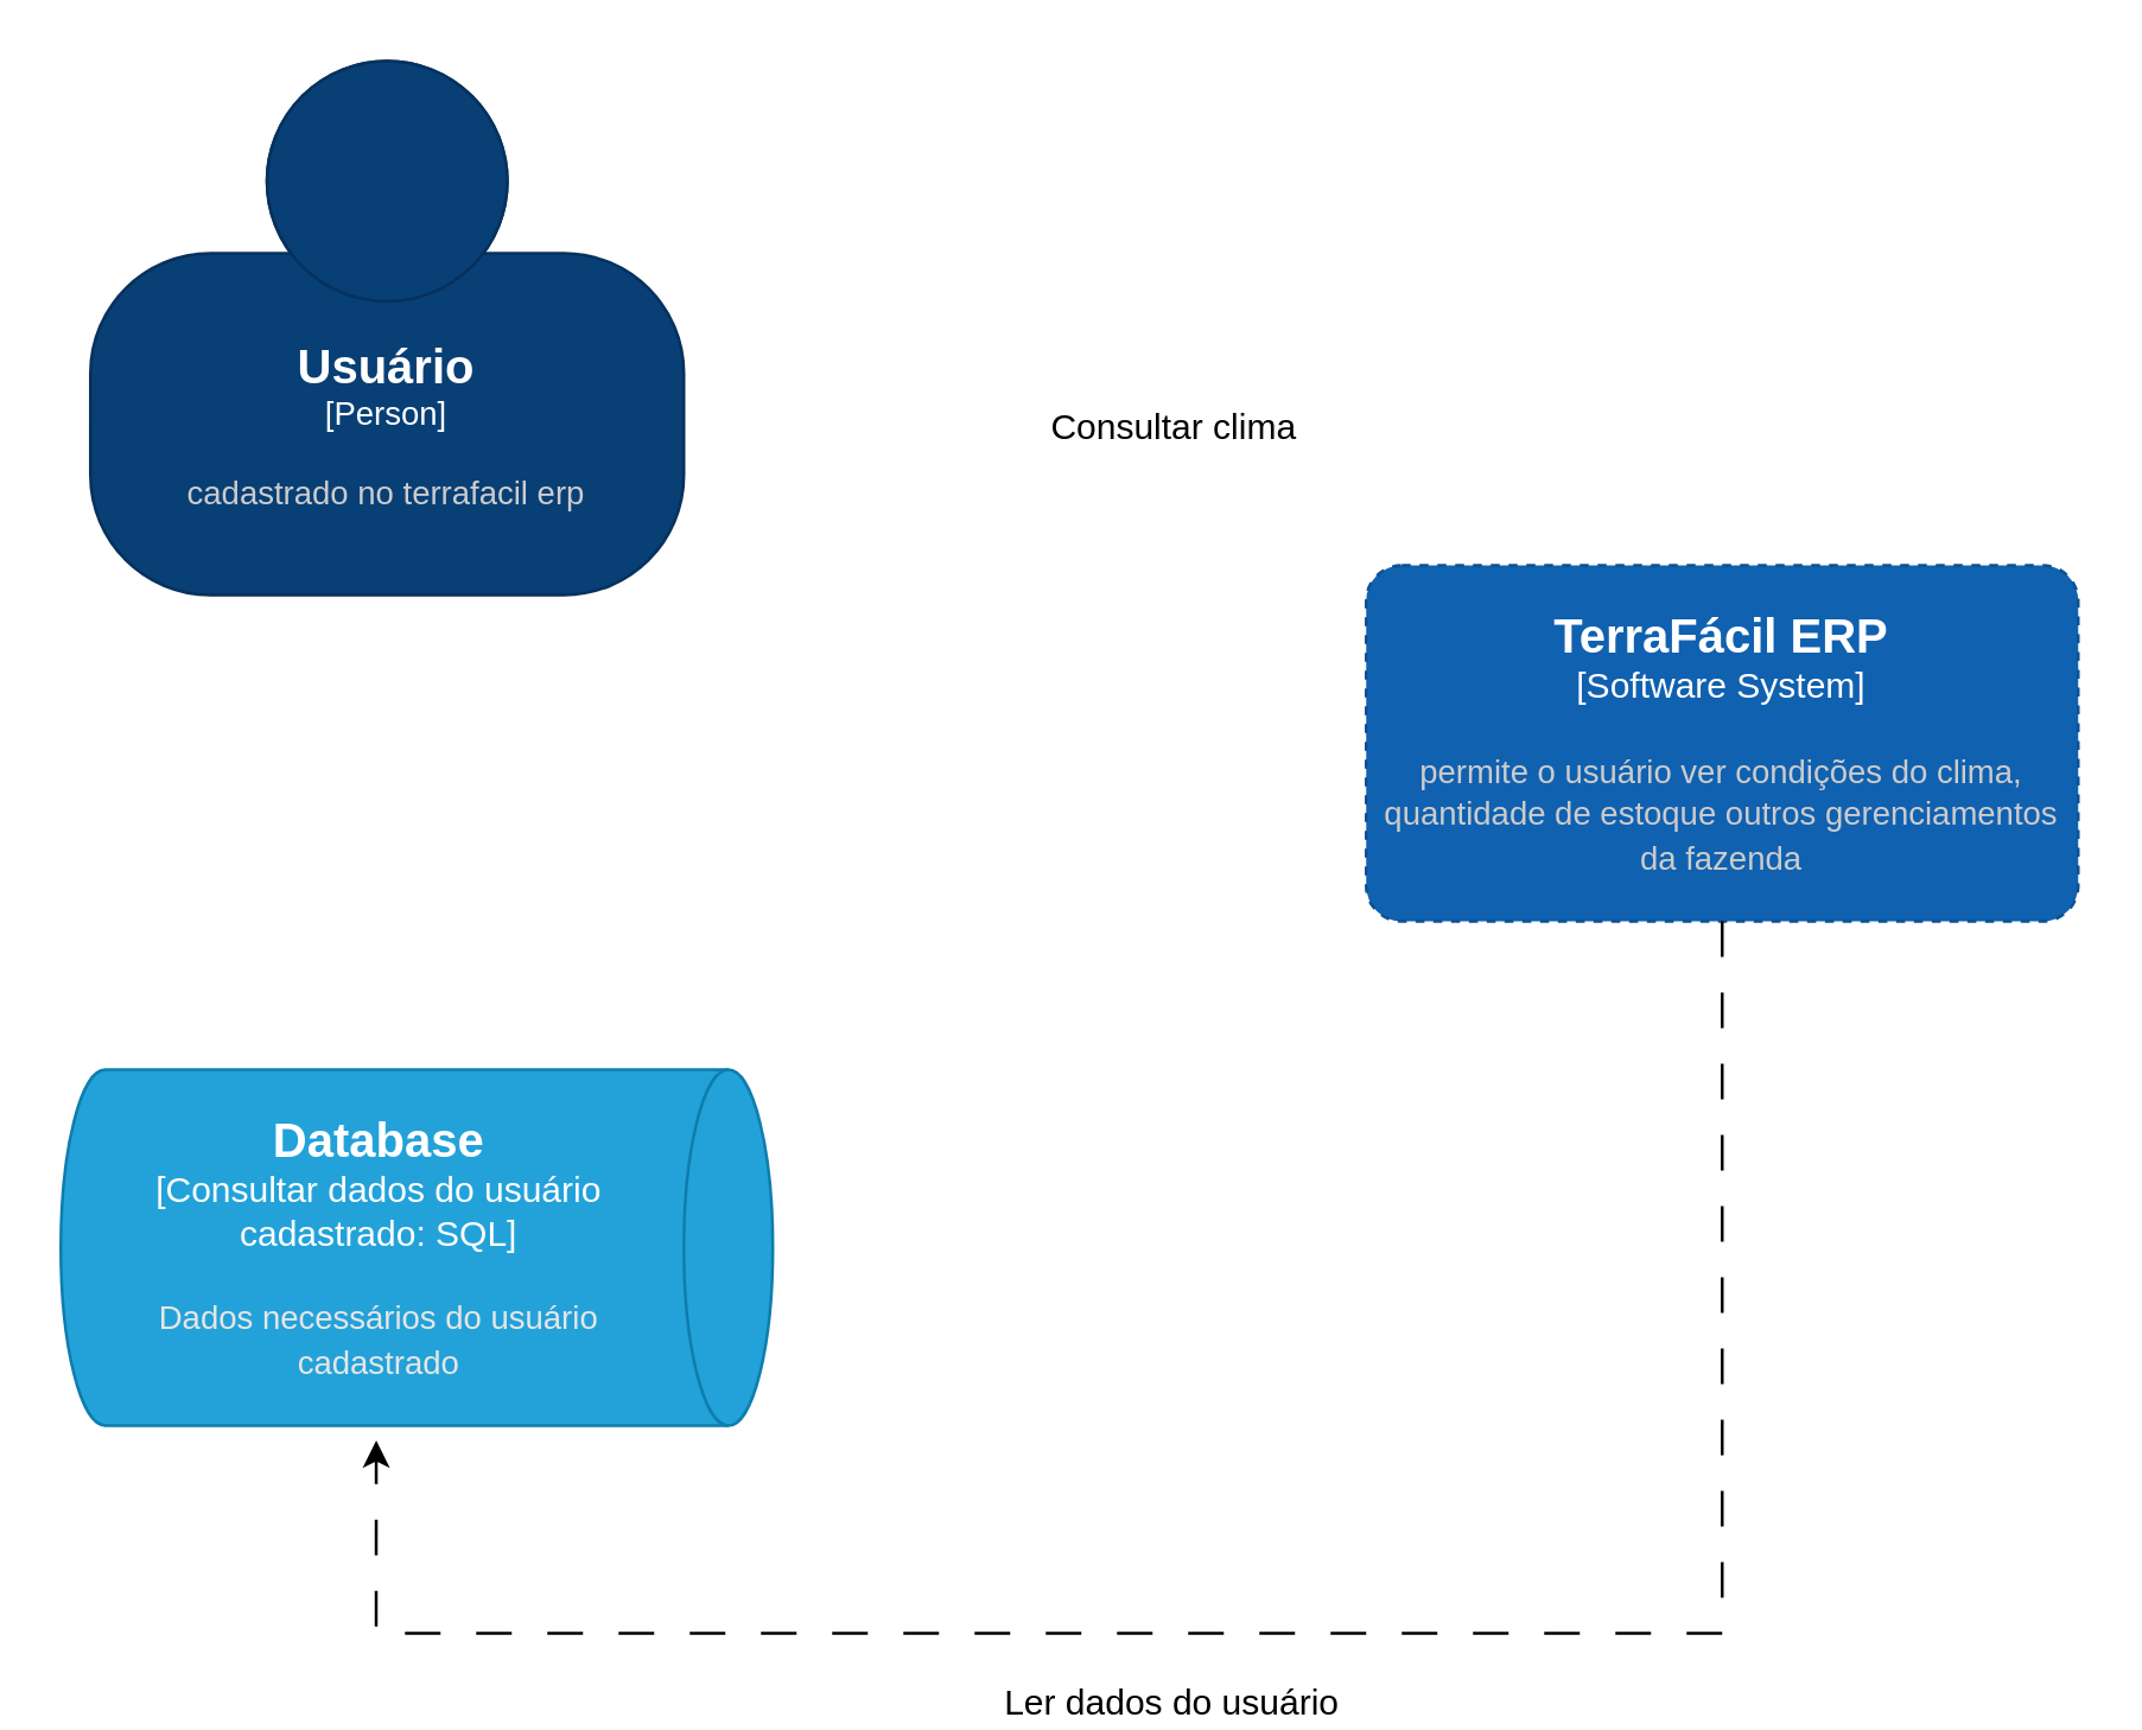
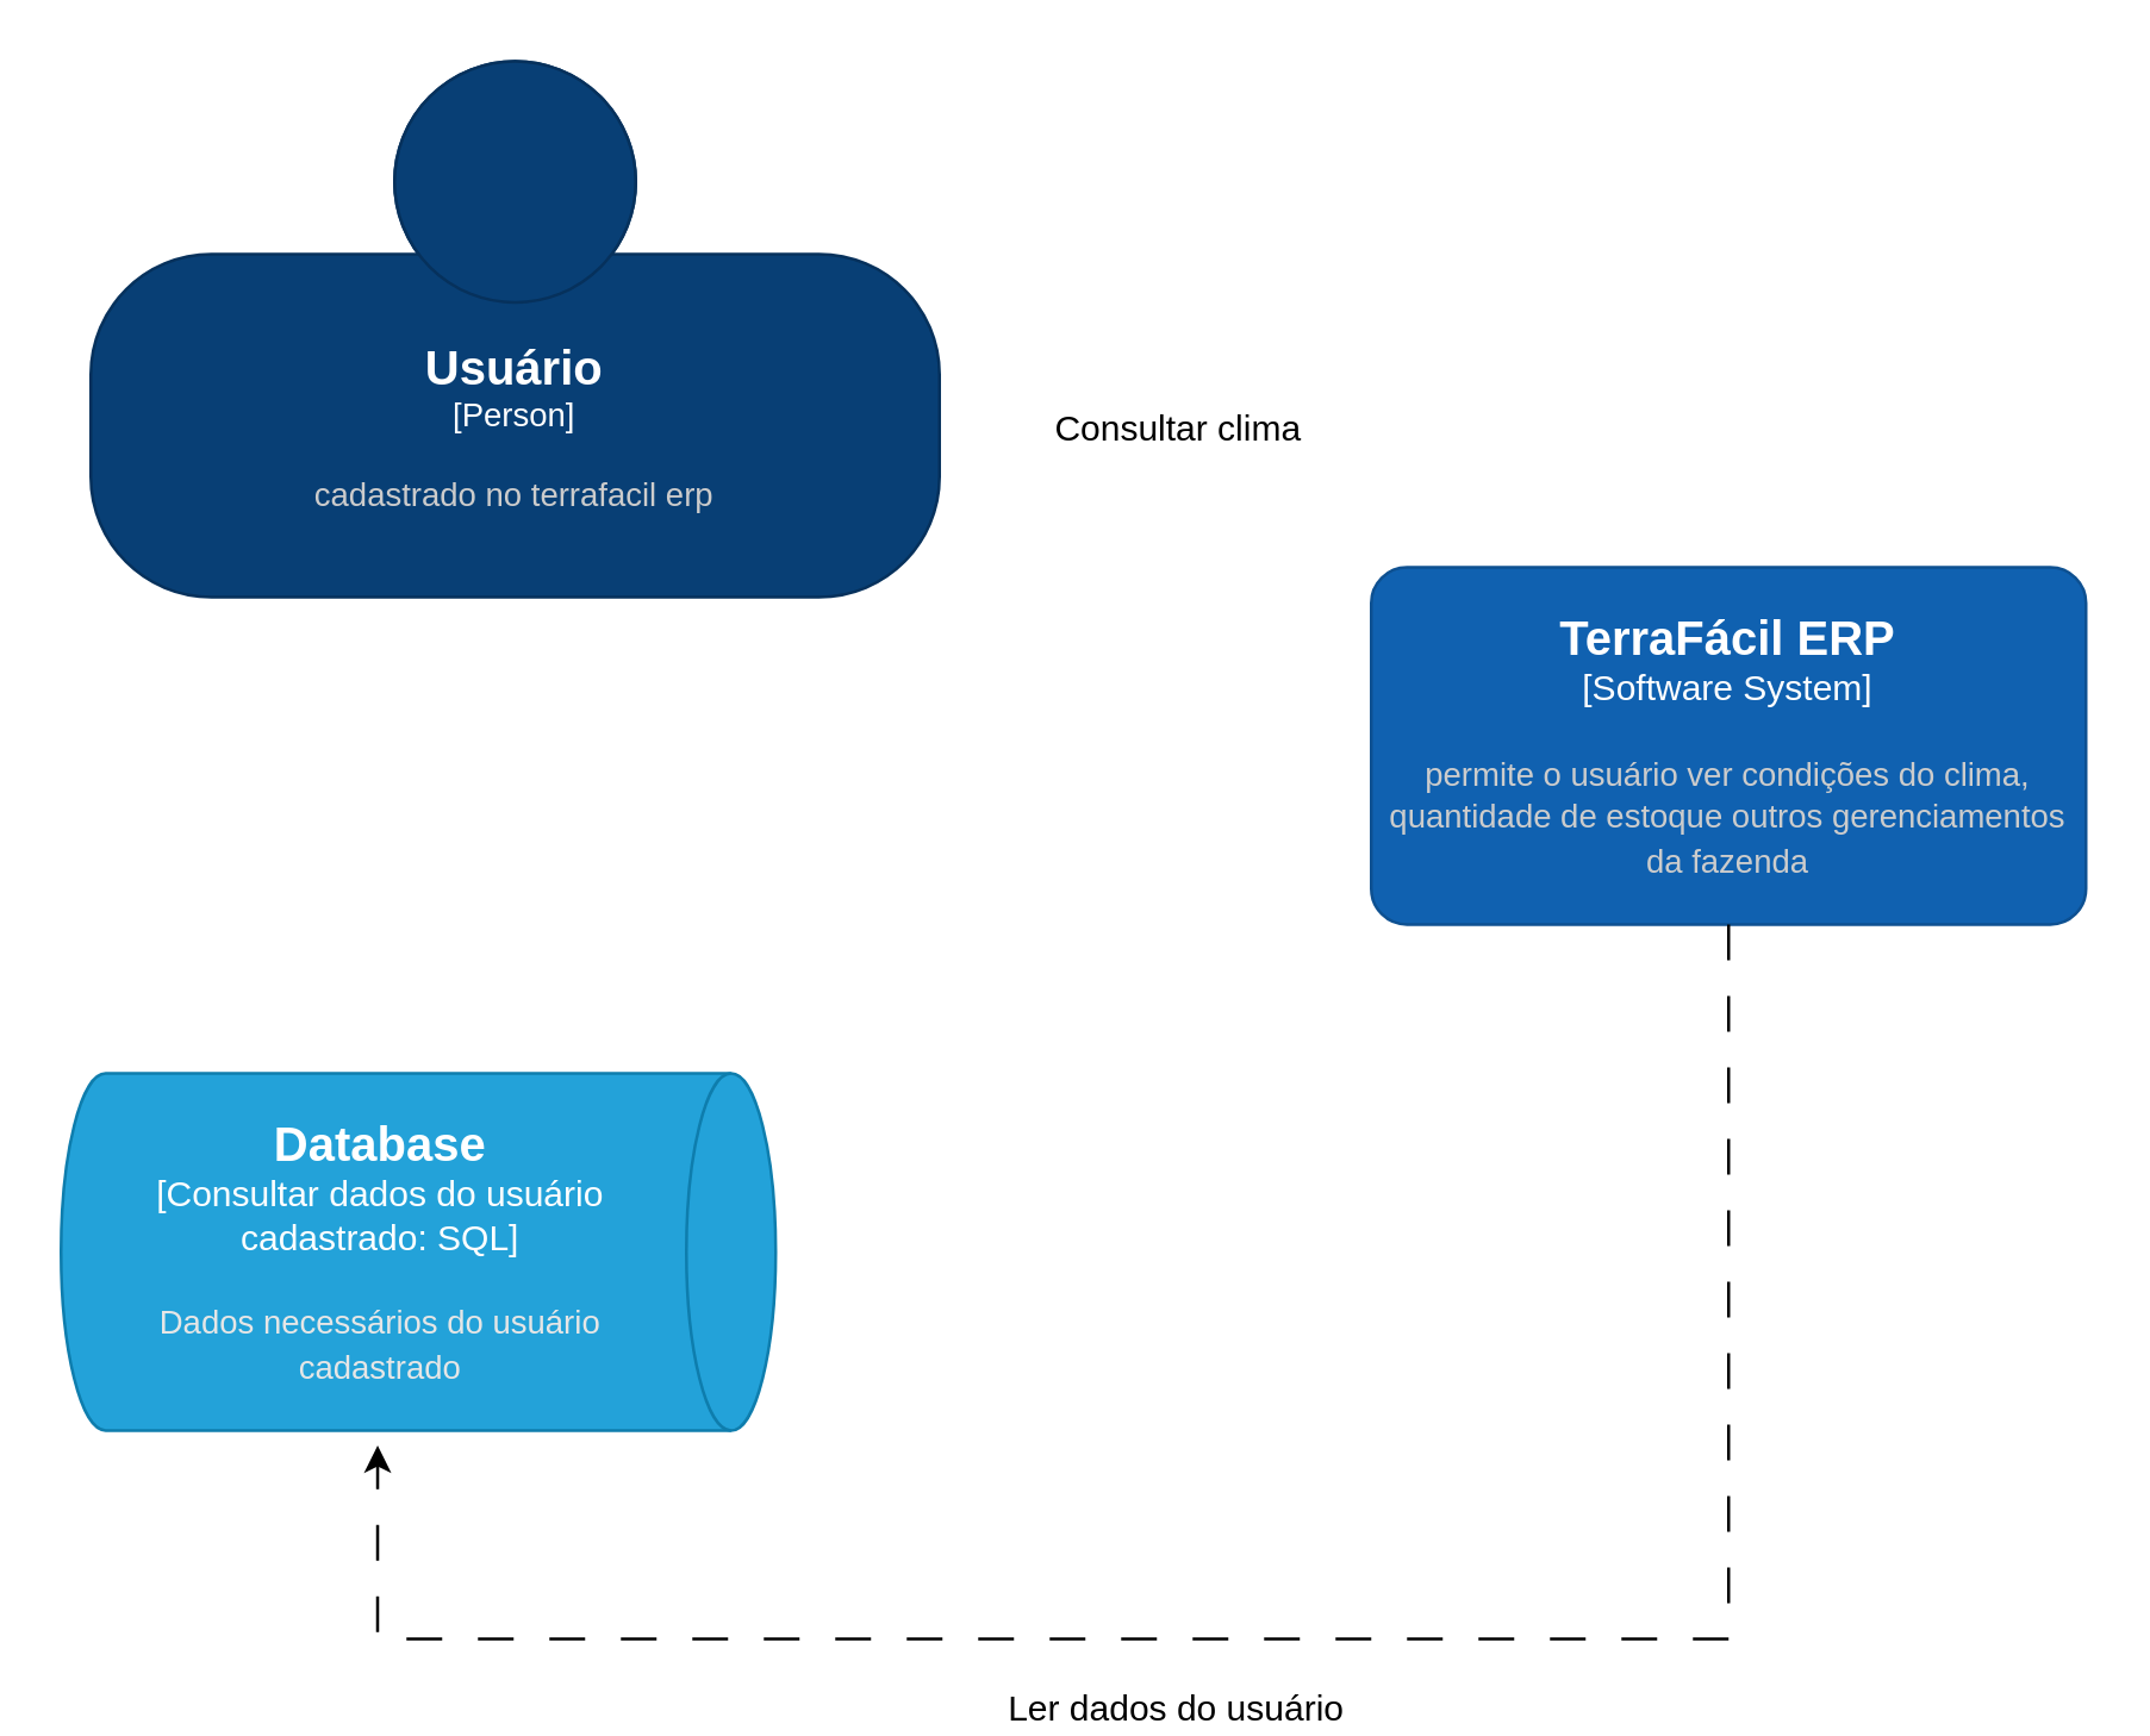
- <mxCell id="2" value="&lt;font style=&quot;font-size: 16px&quot;&gt;&lt;b&gt;Usuário &lt;/b&gt;&lt;/font&gt;&lt;div&gt;[Person]&lt;/div&gt;&lt;br&gt;&lt;div&gt;&lt;font style=&quot;font-size: 11px&quot;&gt;&lt;font color=&quot;#cccccc&quot;&gt;cadastrado no terrafacil erp&lt;/font&gt;&lt;/div&gt;" style="html=1;fontSize=11;dashed=0;whiteSpace=wrap;fillColor=#083F75;strokeColor=#06315C;fontColor=#ffffff;shape=mxgraph.c4.person2;align=center;metaEdit=1;points=[[0.5,0,0],[1,0.5,0],[1,0.75,0],[0.75,1,0],[0.5,1,0],[0.25,1,0],[0,0.75,0],[0,0.5,0]];resizable=0;" vertex="1" parent="1"><mxGeometry x="30" y="20" width="200" height="180" as="geometry" /></mxCell>
+ <mxCell id="2" value="&lt;font style=&quot;font-size: 16px&quot;&gt;&lt;b&gt;Usuário &lt;/b&gt;&lt;/font&gt;&lt;div&gt;[Person]&lt;/div&gt;&lt;br&gt;&lt;div&gt;&lt;font style=&quot;font-size: 11px&quot;&gt;&lt;font color=&quot;#cccccc&quot;&gt;cadastrado no terrafacil erp&lt;/font&gt;&lt;/div&gt;" style="html=1;fontSize=11;dashed=0;whiteSpace=wrap;fillColor=#083F75;strokeColor=#06315C;fontColor=#ffffff;shape=mxgraph.c4.person2;align=center;metaEdit=1;points=[[0.5,0,0],[1,0.5,0],[1,0.75,0],[0.75,1,0],[0.5,1,0],[0.25,1,0],[0,0.75,0],[0,0.5,0]];resizable=0;" vertex="1" parent="1"><mxGeometry x="30" y="20" width="285" height="180" as="geometry" /></mxCell>
- <mxCell id="3" value="&lt;font style=&quot;font-size: 16px&quot;&gt;&lt;b&gt;TerraFácil ERP&lt;/b&gt;&lt;/font&gt;&lt;div&gt;[Software System]&lt;/div&gt;&lt;br&gt;&lt;div&gt;&lt;font style=&quot;font-size: 11px&quot;&gt;&lt;font color=&quot;#cccccc&quot;&gt;permite o usuário ver condições do clima, quantidade de estoque outros gerenciamentos da fazenda&lt;/font&gt;&lt;/div&gt;" style="rounded=1;whiteSpace=wrap;html=1;labelBackgroundColor=none;fillColor=#1061B0;fontColor=#ffffff;align=center;arcSize=10;strokeColor=#0D5091;metaEdit=1;resizable=0;points=[[0.25,0,0],[0.5,0,0],[0.75,0,0],[1,0.25,0],[1,0.5,0],[1,0.75,0],[0.75,1,0],[0.5,1,0],[0.25,1,0],[0,0.75,0],[0,0.5,0],[0,0.25,0]];dashed=1;" vertex="1" parent="1"><mxGeometry x="460" y="190" width="240" height="120" as="geometry" /></mxCell>
+ <mxCell id="3" value="&lt;font style=&quot;font-size: 16px&quot;&gt;&lt;b&gt;TerraFácil ERP&lt;/b&gt;&lt;/font&gt;&lt;div&gt;[Software System]&lt;/div&gt;&lt;br&gt;&lt;div&gt;&lt;font style=&quot;font-size: 11px&quot;&gt;&lt;font color=&quot;#cccccc&quot;&gt;permite o usuário ver condições do clima, quantidade de estoque outros gerenciamentos da fazenda&lt;/font&gt;&lt;/div&gt;" style="rounded=1;whiteSpace=wrap;html=1;labelBackgroundColor=none;fillColor=#1061B0;fontColor=#ffffff;align=center;arcSize=10;strokeColor=#0D5091;metaEdit=1;resizable=0;points=[[0.25,0,0],[0.5,0,0],[0.75,0,0],[1,0.25,0],[1,0.5,0],[1,0.75,0],[0.75,1,0],[0.5,1,0],[0.25,1,0],[0,0.75,0],[0,0.5,0],[0,0.25,0]];" vertex="1" parent="1"><mxGeometry x="460" y="190" width="240" height="120" as="geometry" /></mxCell>
